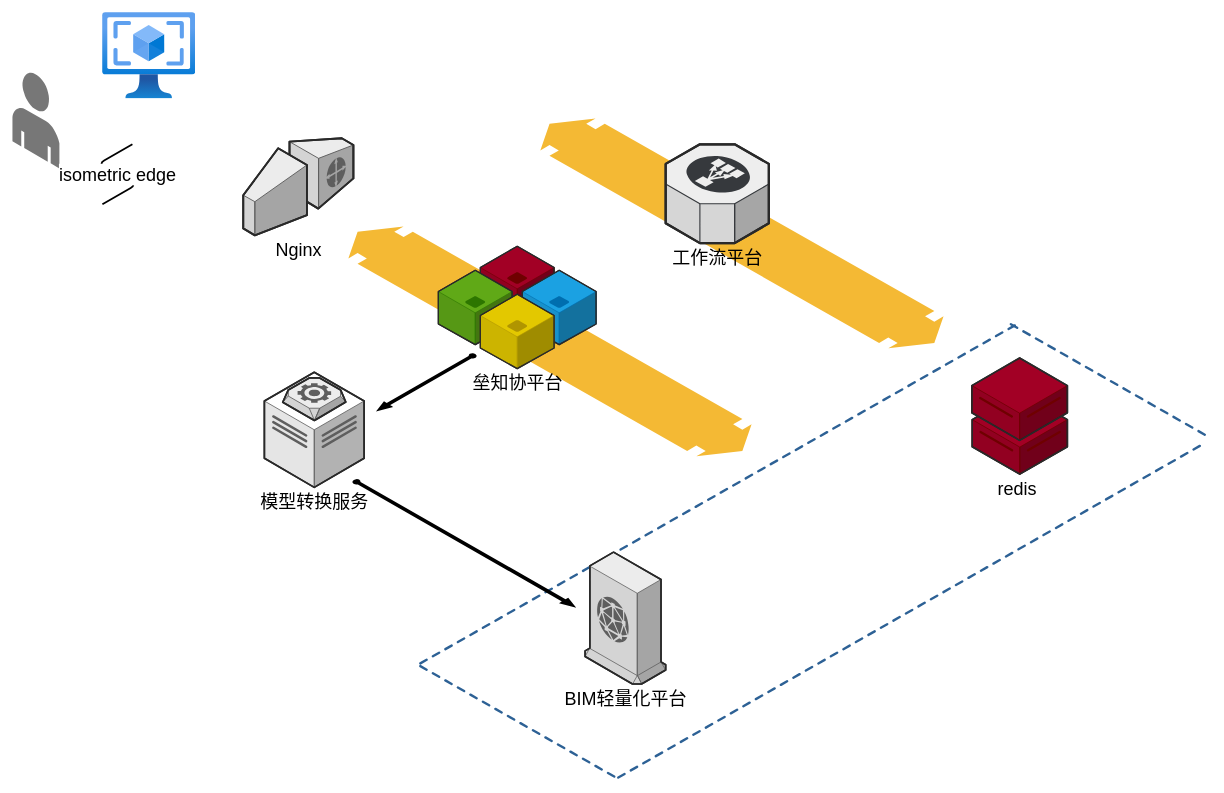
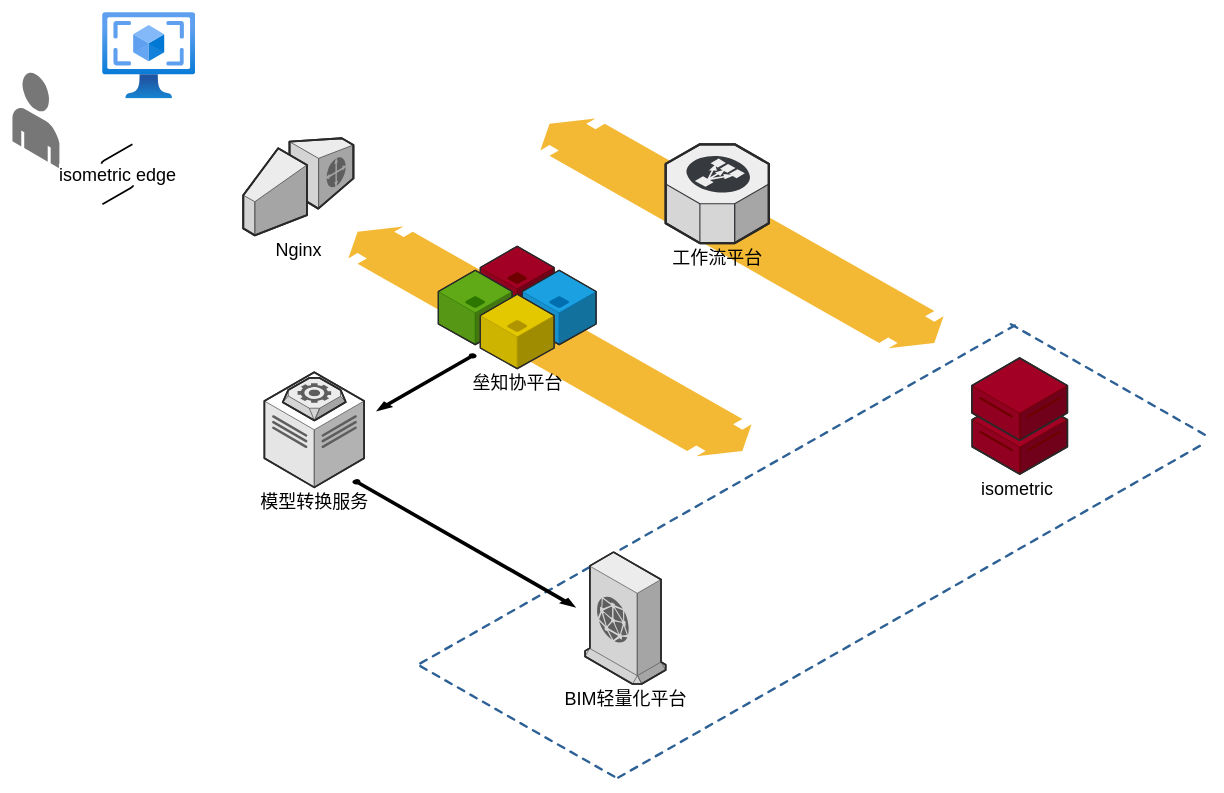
- <mxCell id="12" value="redis&amp;nbsp;" style="verticalLabelPosition=bottom;html=1;verticalAlign=top;strokeWidth=1;align=center;outlineConnect=0;dashed=0;outlineConnect=0;shape=mxgraph.aws3d.dataServer;strokeColor=#6F0000;aspect=fixed;fontSize=30;fillColor=#a20025;direction=east;" vertex="1" parent="1"><mxGeometry x="1620" y="653.26" width="158.67" height="136.74" as="geometry" /></mxCell>
+ <mxCell id="12" value="isometric&amp;nbsp;" style="verticalLabelPosition=bottom;html=1;verticalAlign=top;strokeWidth=1;align=center;outlineConnect=0;dashed=0;outlineConnect=0;shape=mxgraph.aws3d.dataServer;strokeColor=#6F0000;aspect=fixed;fontSize=30;fillColor=#a20025;direction=east;" vertex="1" parent="1"><mxGeometry x="1620" y="653.26" width="158.67" height="136.74" as="geometry" /></mxCell>
